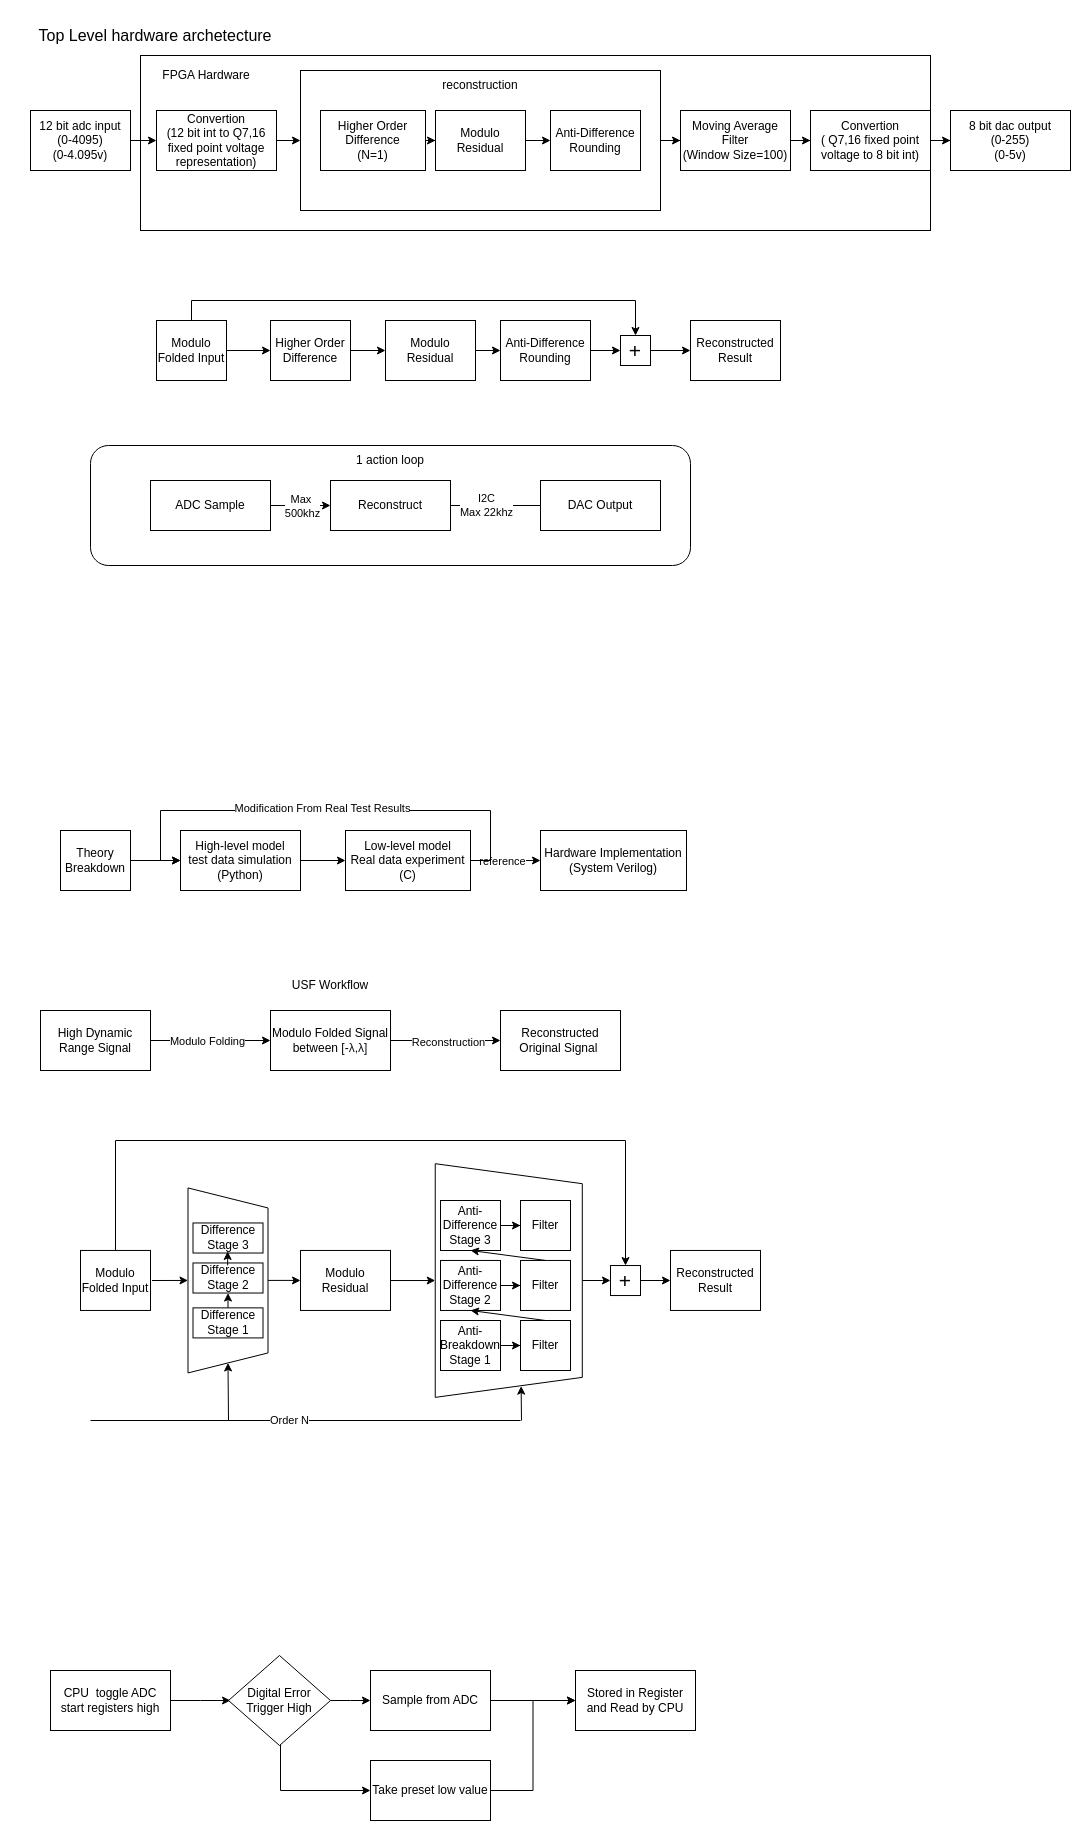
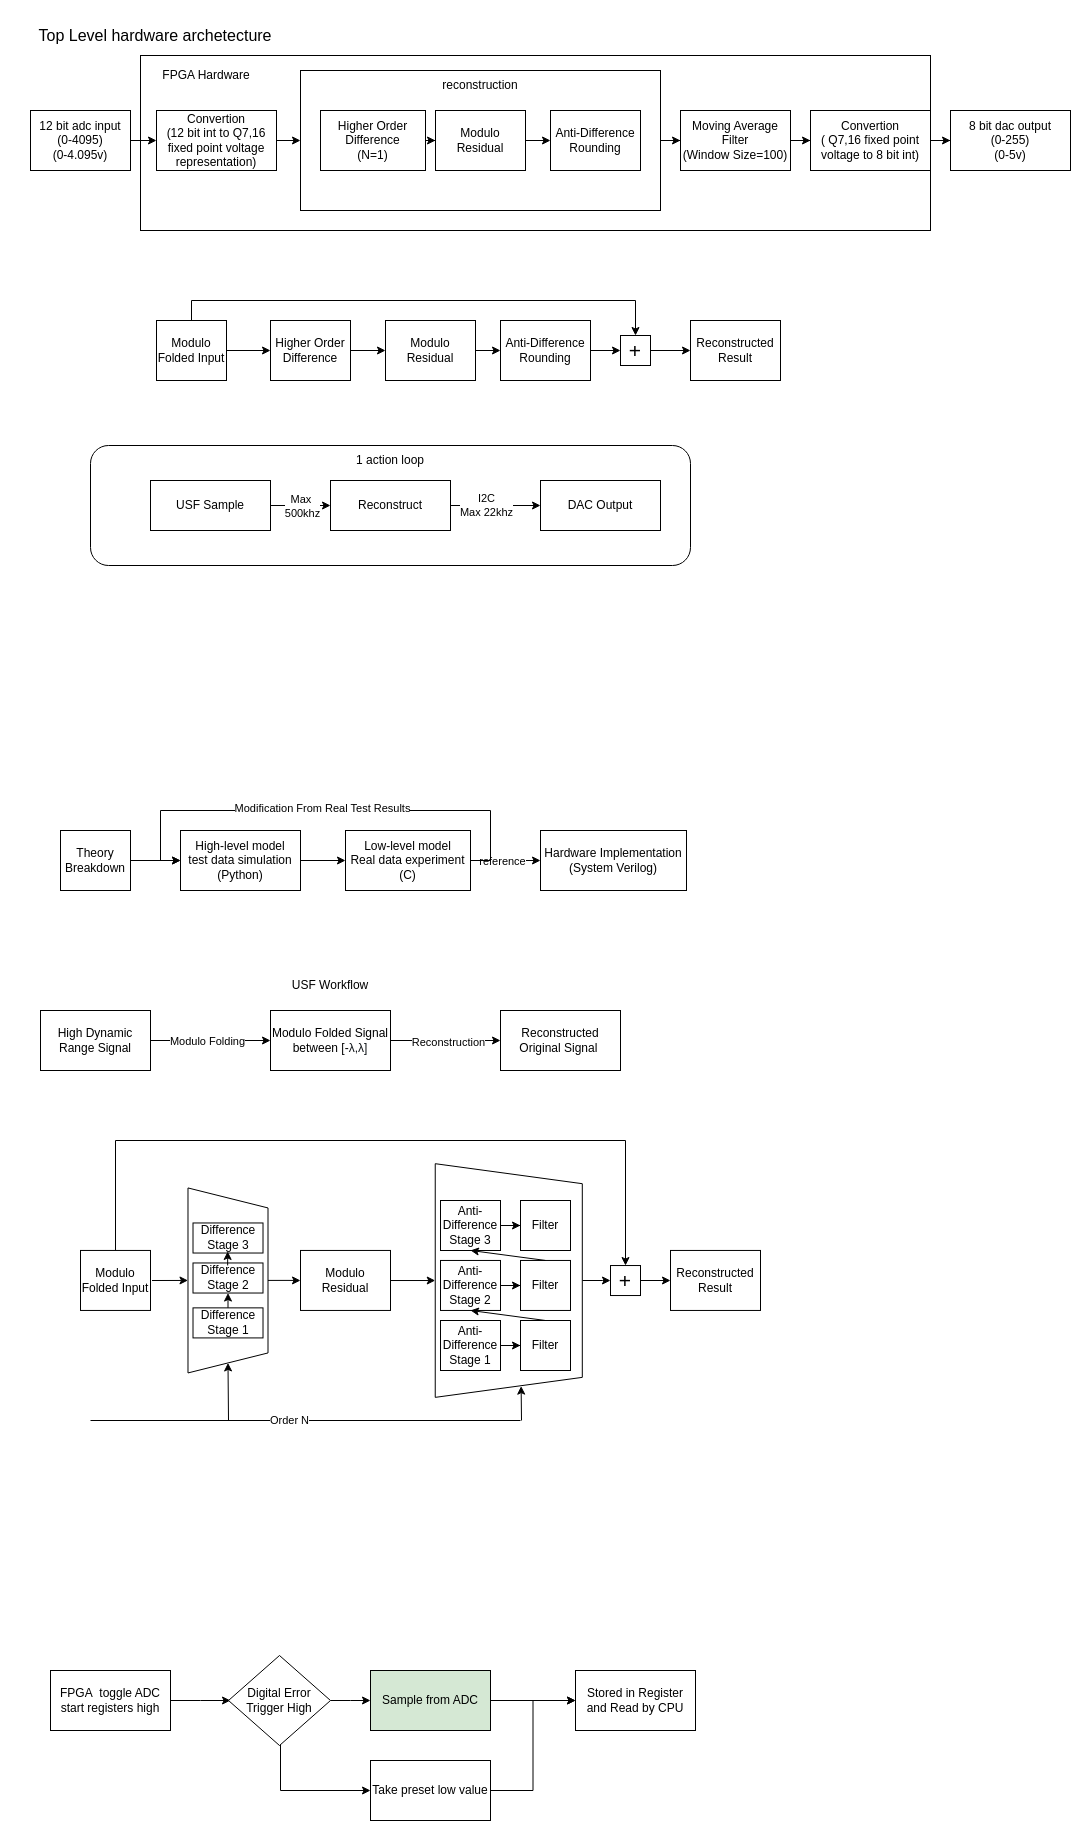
- <mxCell id="39" value="ADC Sample" style="rounded=0;whiteSpace=wrap;html=1;" parent="1" vertex="1"><mxGeometry x="150" y="480" width="120" height="50" as="geometry" /></mxCell>
+ <mxCell id="39" value="USF Sample" style="rounded=0;whiteSpace=wrap;html=1;" parent="1" vertex="1"><mxGeometry x="150" y="480" width="120" height="50" as="geometry" /></mxCell>
- <mxCell id="40" style="edgeStyle=orthogonalEdgeStyle;rounded=0;orthogonalLoop=1;jettySize=auto;html=1;endArrow=none;" parent="1" source="42" target="43" edge="1"><mxGeometry relative="1" as="geometry" /></mxCell>
+ <mxCell id="40" style="edgeStyle=orthogonalEdgeStyle;rounded=0;orthogonalLoop=1;jettySize=auto;html=1;" parent="1" source="42" target="43" edge="1"><mxGeometry relative="1" as="geometry" /></mxCell>
- <mxCell id="87" value="Anti-Breakdown Stage 1" style="rounded=0;whiteSpace=wrap;html=1;" parent="1" vertex="1"><mxGeometry x="440" y="1320" width="60" height="50" as="geometry" /></mxCell>
+ <mxCell id="87" value="Anti-Difference Stage 1" style="rounded=0;whiteSpace=wrap;html=1;" parent="1" vertex="1"><mxGeometry x="440" y="1320" width="60" height="50" as="geometry" /></mxCell>
- <mxCell id="95" value="CPU&amp;nbsp; toggle ADC start registers high" style="rounded=0;whiteSpace=wrap;html=1;" vertex="1" parent="1"><mxGeometry x="50" y="1670" width="120" height="60" as="geometry" /></mxCell>
+ <mxCell id="95" value="FPGA&amp;nbsp; toggle ADC start registers high" style="rounded=0;whiteSpace=wrap;html=1;" vertex="1" parent="1"><mxGeometry x="50" y="1670" width="120" height="60" as="geometry" /></mxCell>
- <mxCell id="100" value="Sample from ADC" style="rounded=0;whiteSpace=wrap;html=1;" vertex="1" parent="1"><mxGeometry x="370" y="1670" width="120" height="60" as="geometry" /></mxCell>
+ <mxCell id="100" value="Sample from ADC" style="rounded=0;whiteSpace=wrap;html=1;fillColor=#d5e8d4;" vertex="1" parent="1"><mxGeometry x="370" y="1670" width="120" height="60" as="geometry" /></mxCell>
